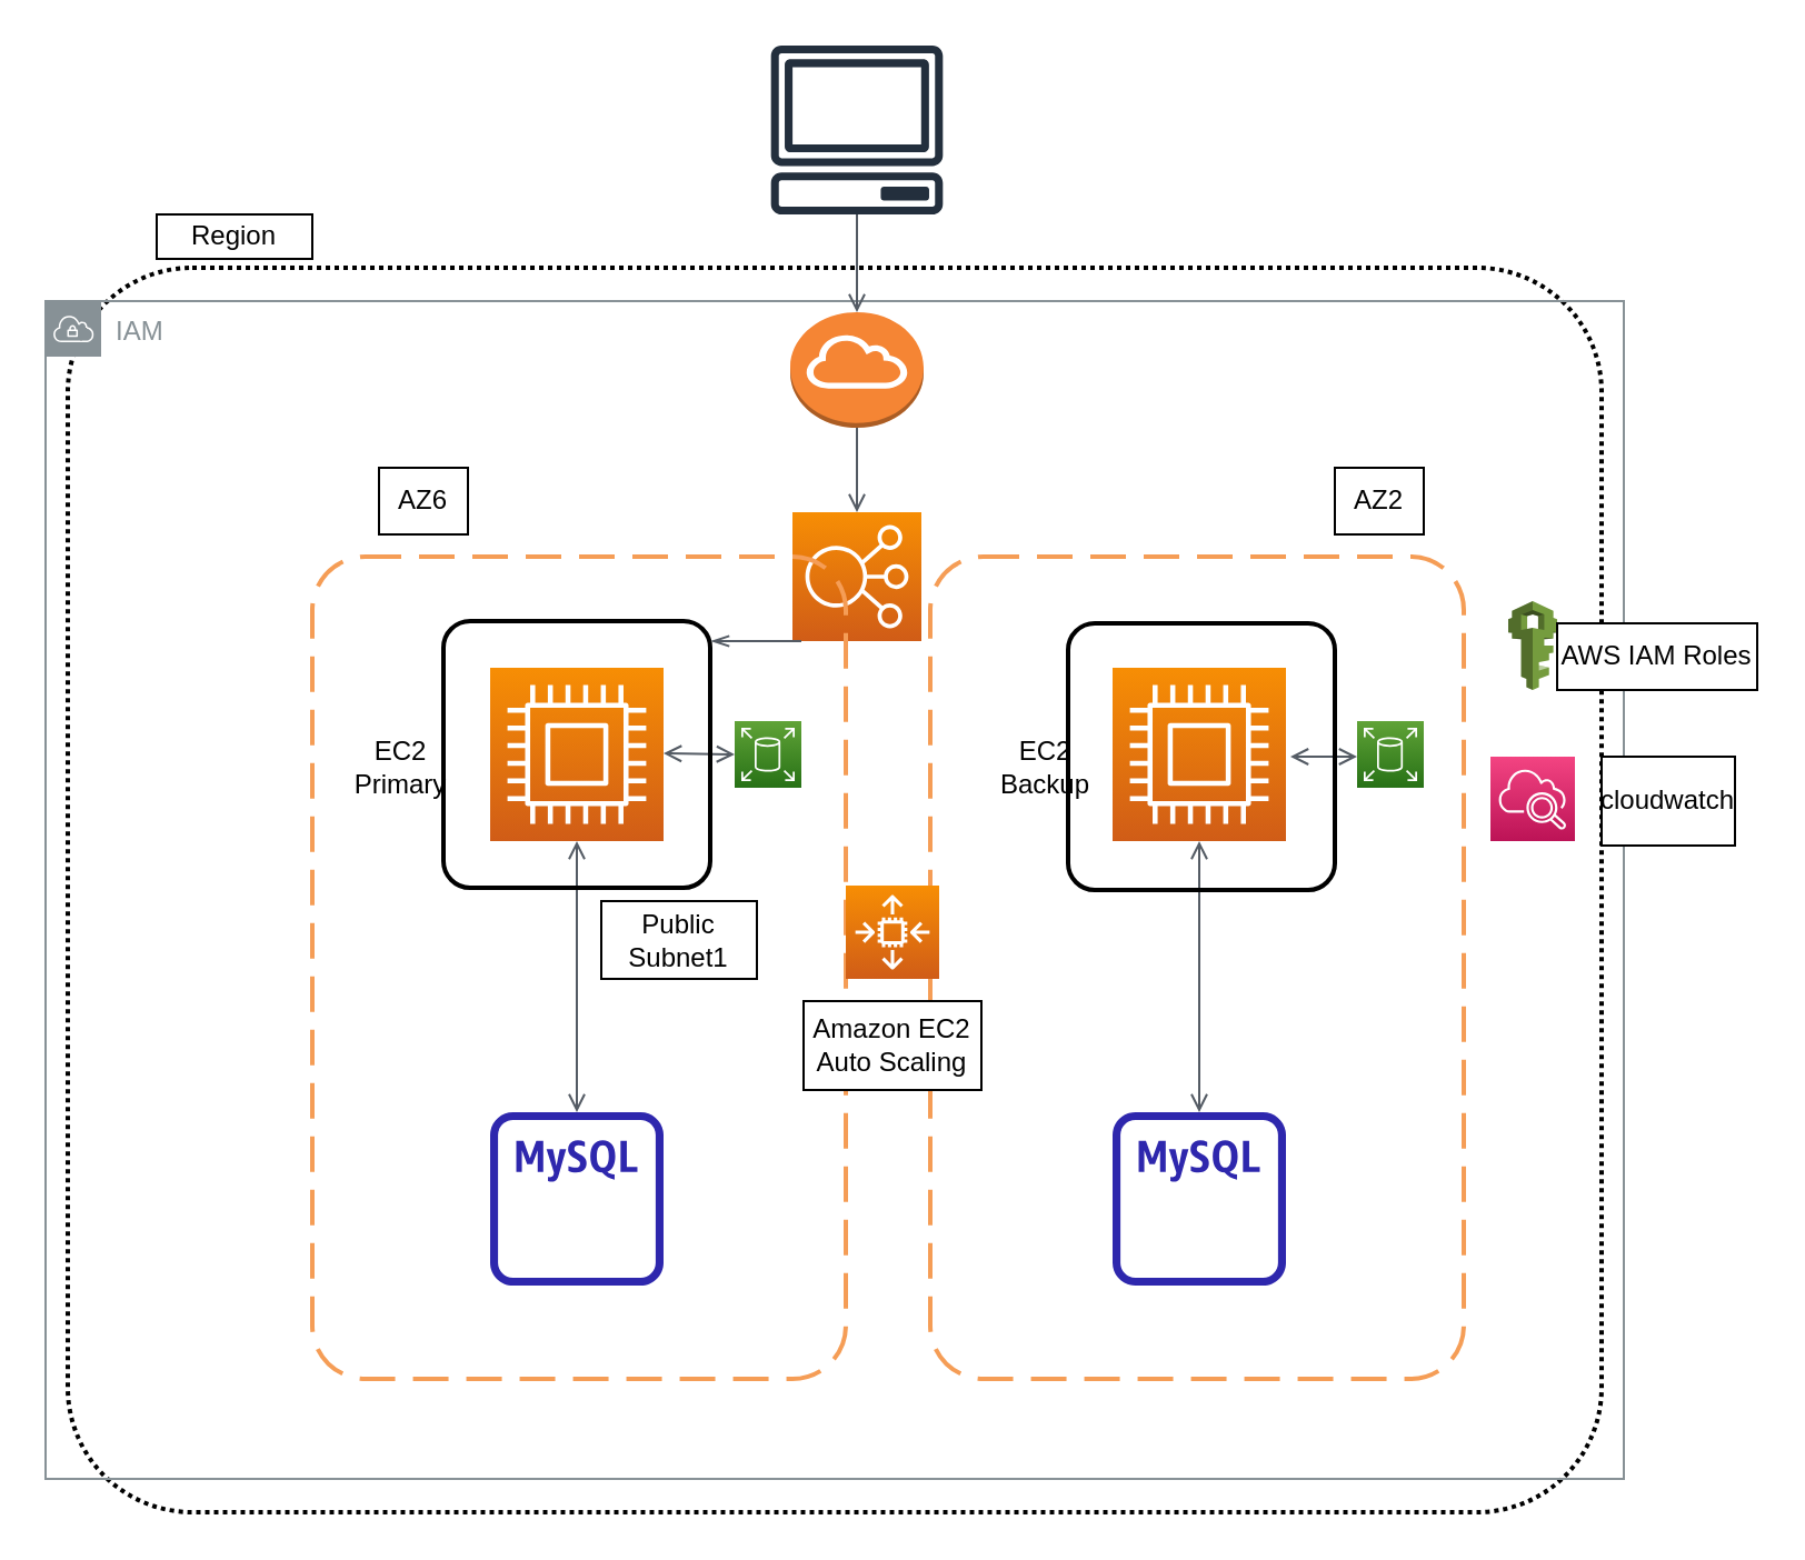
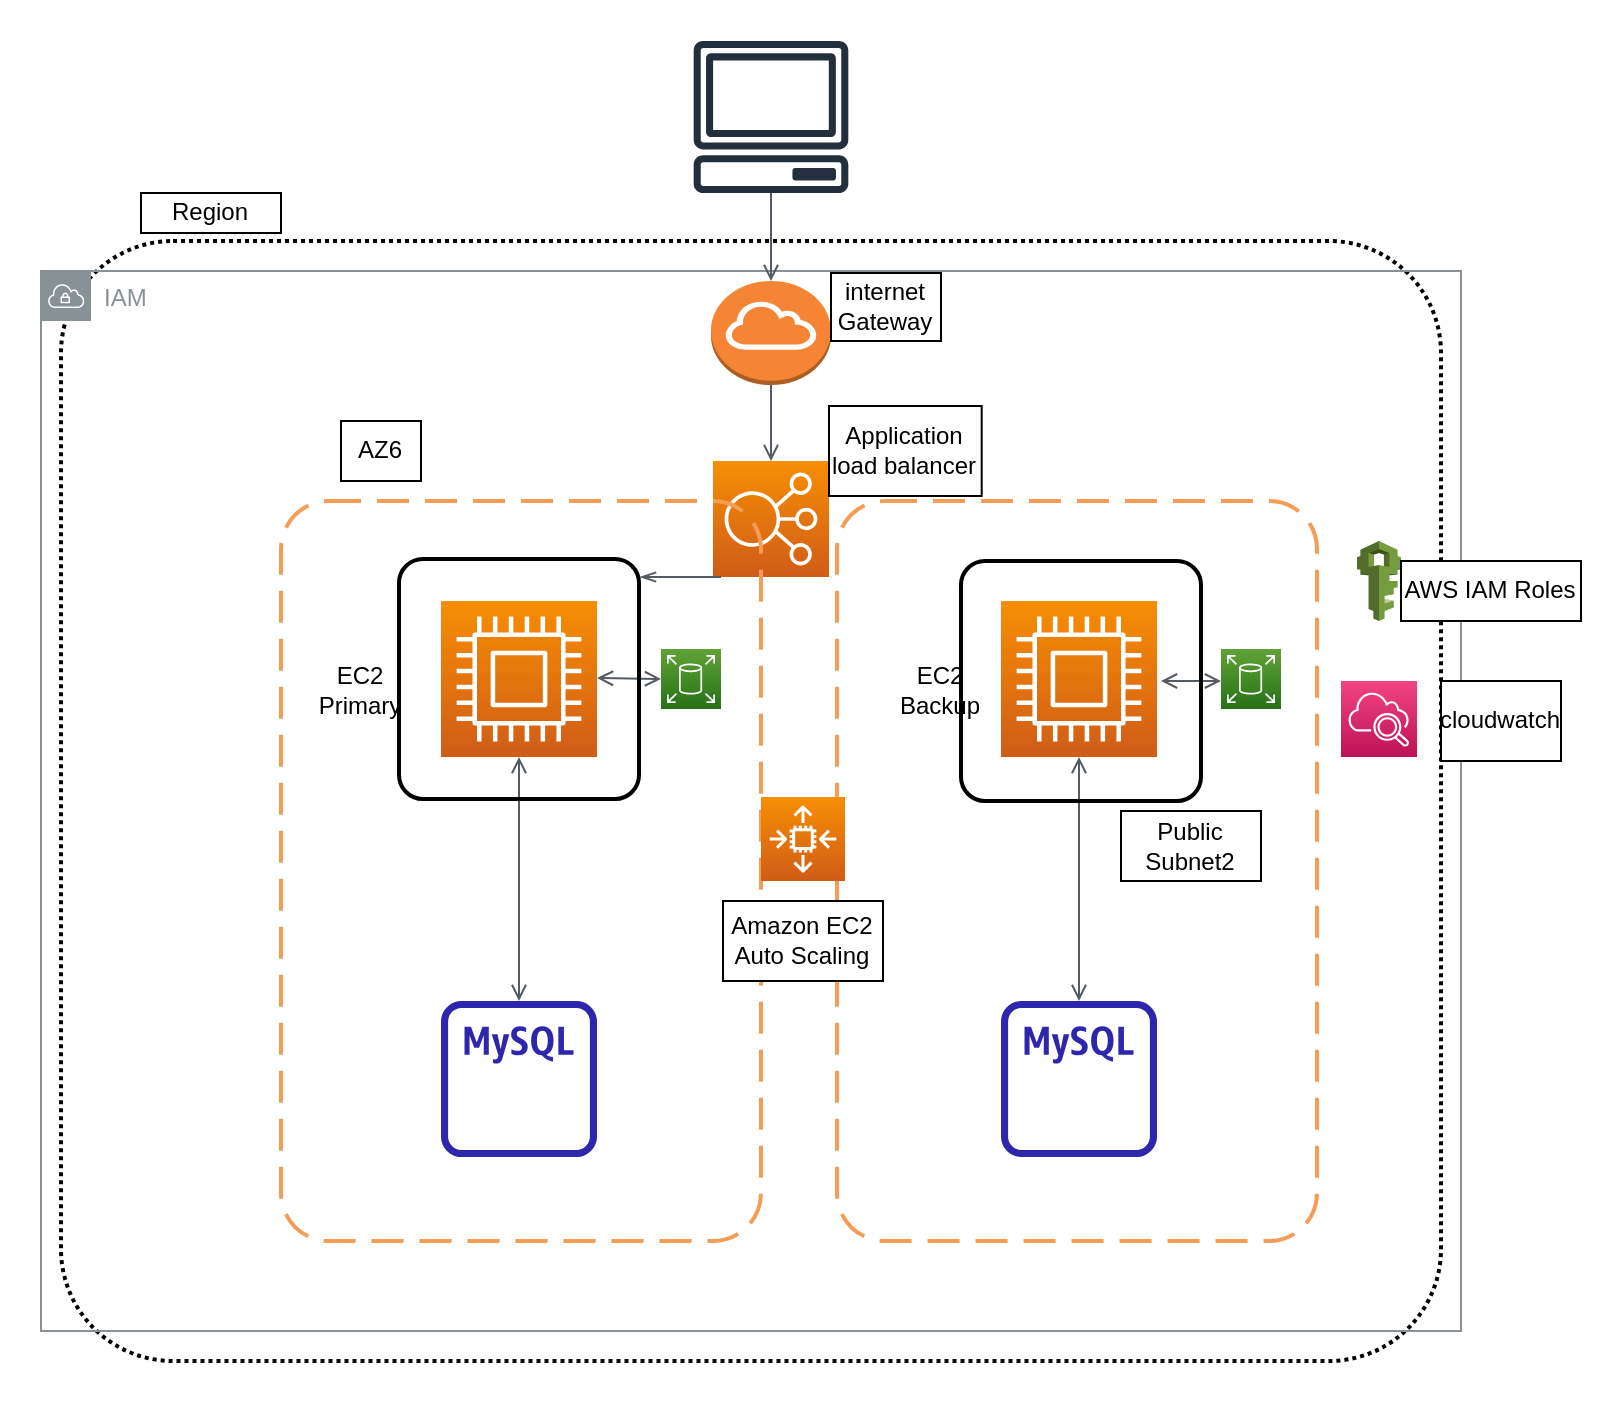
+ <mxCell id="32" value="internet Gateway" style="whiteSpace=wrap;html=1;" vertex="1" parent="1"><mxGeometry x="415" y="136" width="55" height="34" as="geometry" /></mxCell>
+ <mxCell id="33" value="Application load balancer" style="whiteSpace=wrap;html=1;" vertex="1" parent="1"><mxGeometry x="414" y="202.5" width="76.34" height="45" as="geometry" /></mxCell>
- <mxCell id="25" value="AZ2" style="whiteSpace=wrap;html=1;" vertex="1" parent="1"><mxGeometry x="600" y="210" width="40" height="30" as="geometry" /></mxCell>
- <mxCell id="26" value="Public Subnet1" style="whiteSpace=wrap;html=1;" vertex="1" parent="1"><mxGeometry x="270" y="405" width="70" height="35" as="geometry" /></mxCell>
+ <mxCell id="27" value="Public Subnet2" style="whiteSpace=wrap;html=1;" vertex="1" parent="1"><mxGeometry x="560" y="405" width="70" height="35" as="geometry" /></mxCell>
